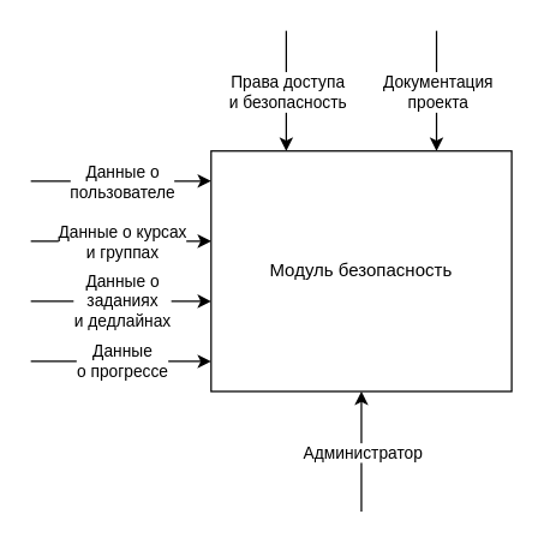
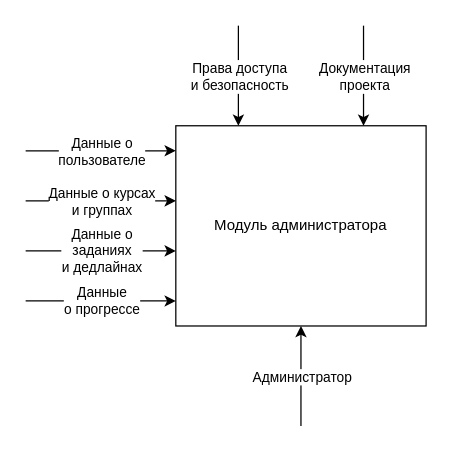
- <mxCell id="2" value="&lt;div&gt;Модуль безопасность&lt;/div&gt;" style="rounded=0;whiteSpace=wrap;html=1;" vertex="1" parent="1"><mxGeometry x="140" y="100" width="200" height="160" as="geometry" /></mxCell>
+ <mxCell id="2" value="&lt;div&gt;Модуль администратора&lt;/div&gt;" style="rounded=0;whiteSpace=wrap;html=1;" vertex="1" parent="1"><mxGeometry x="140" y="100" width="200" height="160" as="geometry" /></mxCell>
